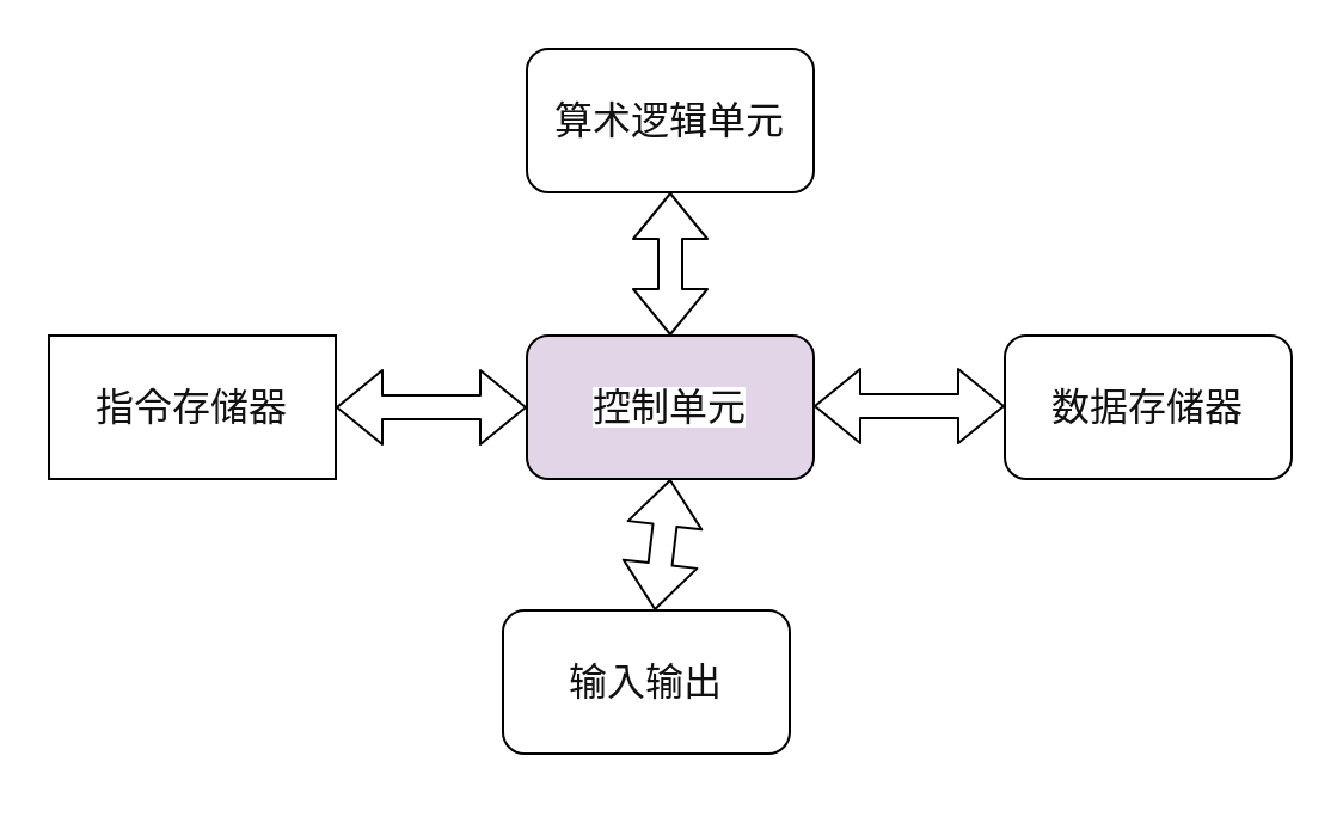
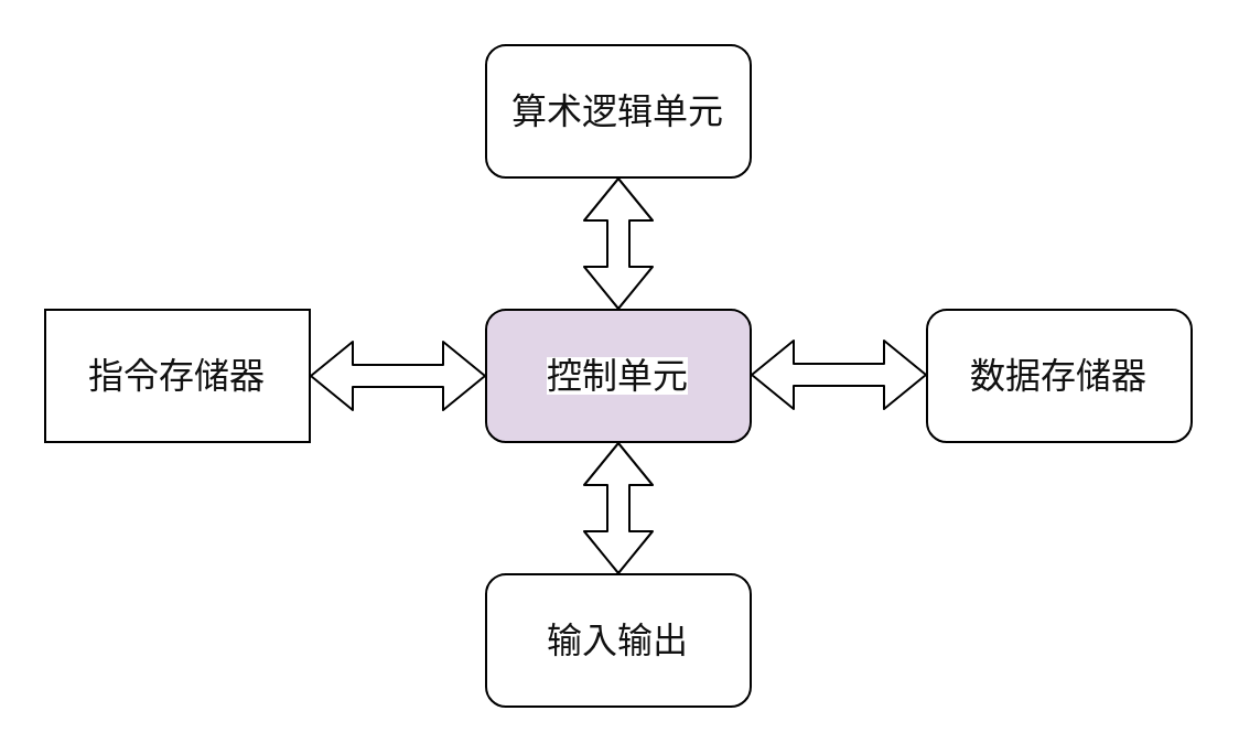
- <mxCell id="6" value="&lt;span style=&quot;color: rgb(17 , 17 , 17) ; font-family: &amp;#34;arial&amp;#34; , &amp;#34;helvetica&amp;#34; , sans-serif ; font-size: 16px ; text-align: left ; background-color: rgb(255 , 255 , 255)&quot;&gt;输入输出&lt;/span&gt;" style="rounded=1;whiteSpace=wrap;html=1;" vertex="1" parent="1"><mxGeometry x="210" y="255" width="120" height="60" as="geometry" /></mxCell>
+ <mxCell id="6" value="&lt;span style=&quot;color: rgb(17 , 17 , 17) ; font-family: &amp;#34;arial&amp;#34; , &amp;#34;helvetica&amp;#34; , sans-serif ; font-size: 16px ; text-align: left ; background-color: rgb(255 , 255 , 255)&quot;&gt;输入输出&lt;/span&gt;" style="rounded=1;whiteSpace=wrap;html=1;" vertex="1" parent="1"><mxGeometry x="220" y="260" width="120" height="60" as="geometry" /></mxCell>
